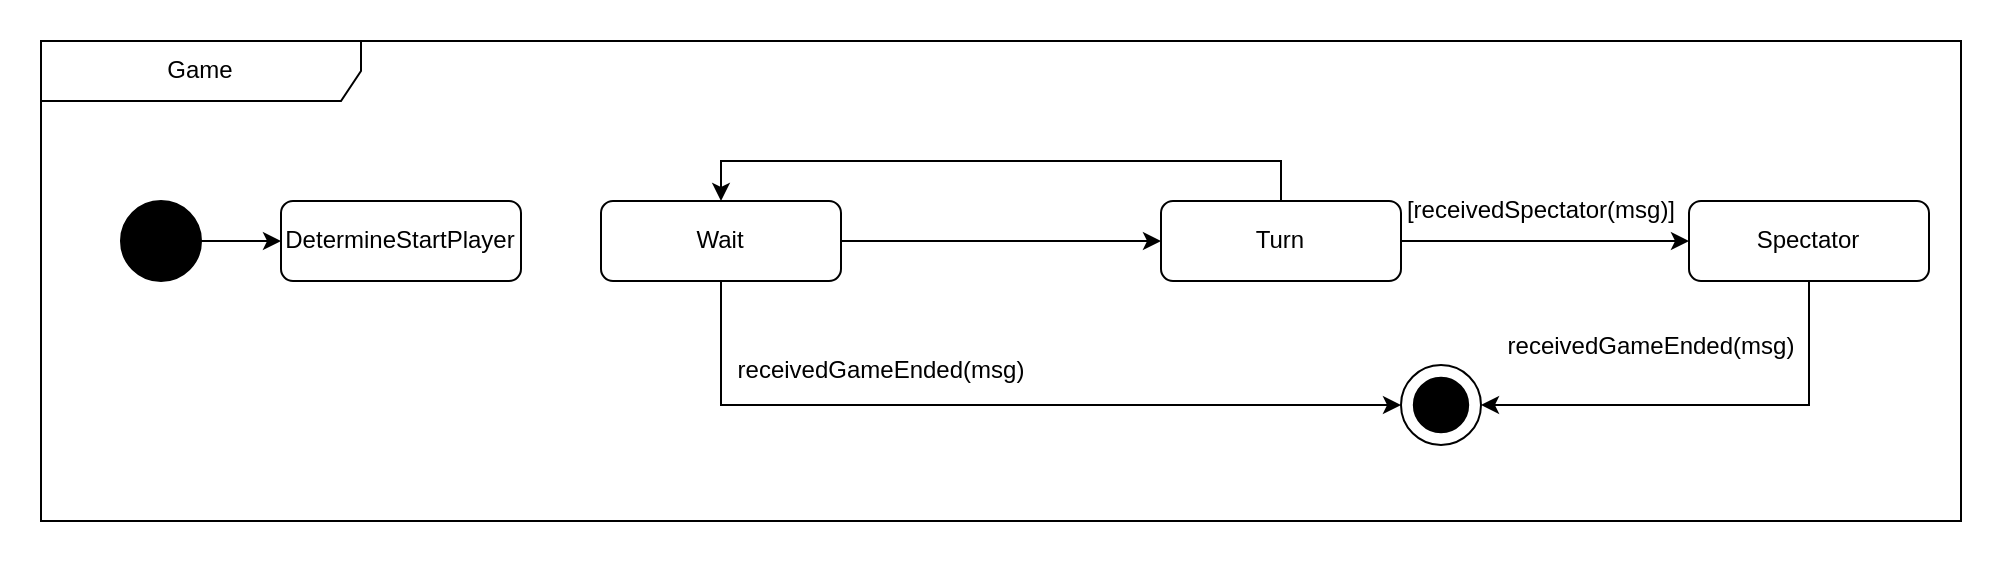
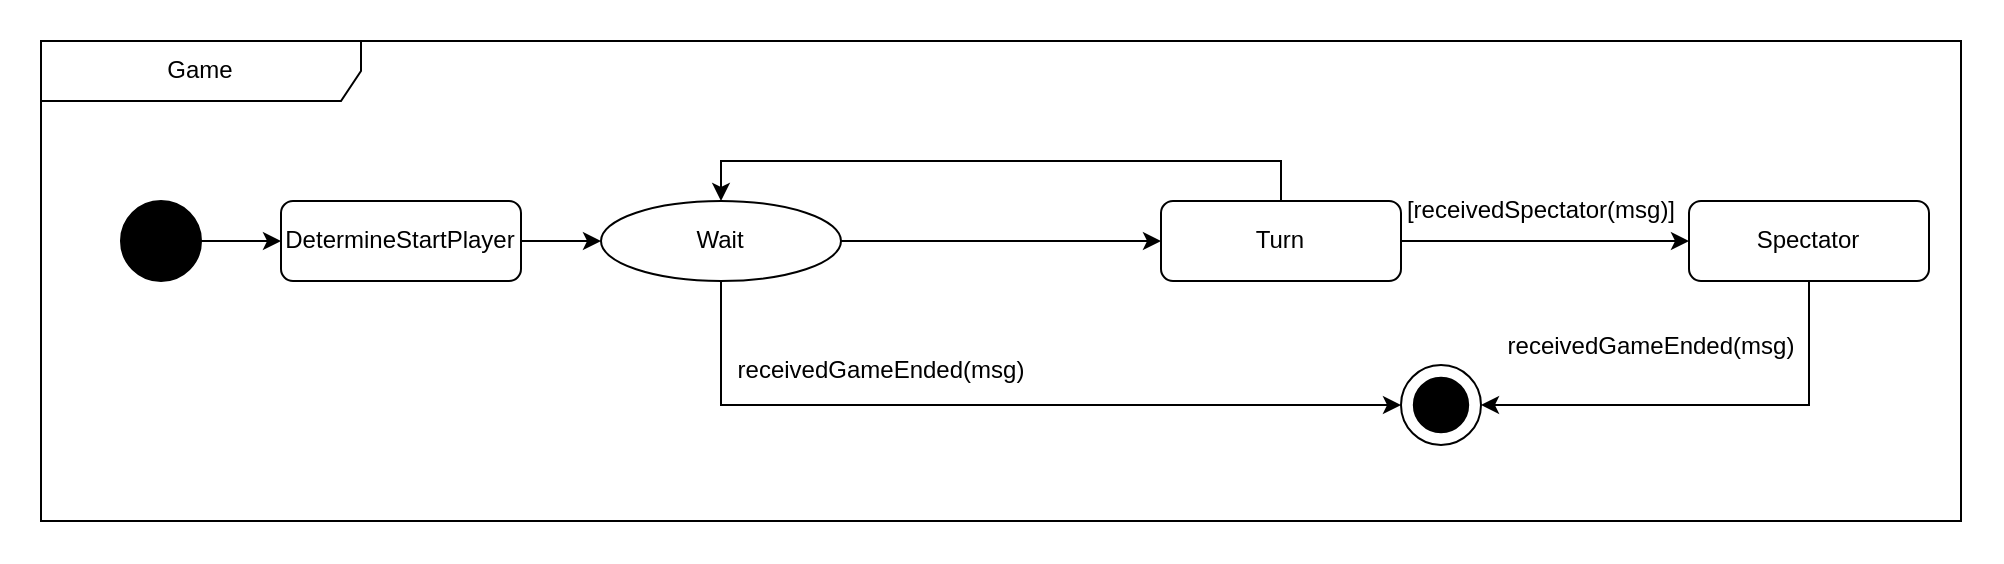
+ <mxCell id="3" style="edgeStyle=orthogonalEdgeStyle;rounded=0;orthogonalLoop=1;jettySize=auto;html=1;entryX=0;entryY=0.5;entryDx=0;entryDy=0;" parent="2" source="14" target="6" edge="1"><mxGeometry relative="1" as="geometry" /></mxCell>
- <mxCell id="6" value="Wait" style="rounded=1;whiteSpace=wrap;html=1;" parent="2" vertex="1"><mxGeometry x="280" y="80" width="120" height="40" as="geometry" /></mxCell>
+ <mxCell id="6" value="Wait" style="ellipse;whiteSpace=wrap;html=1;" parent="2" vertex="1"><mxGeometry x="280" y="80" width="120" height="40" as="geometry" /></mxCell>
